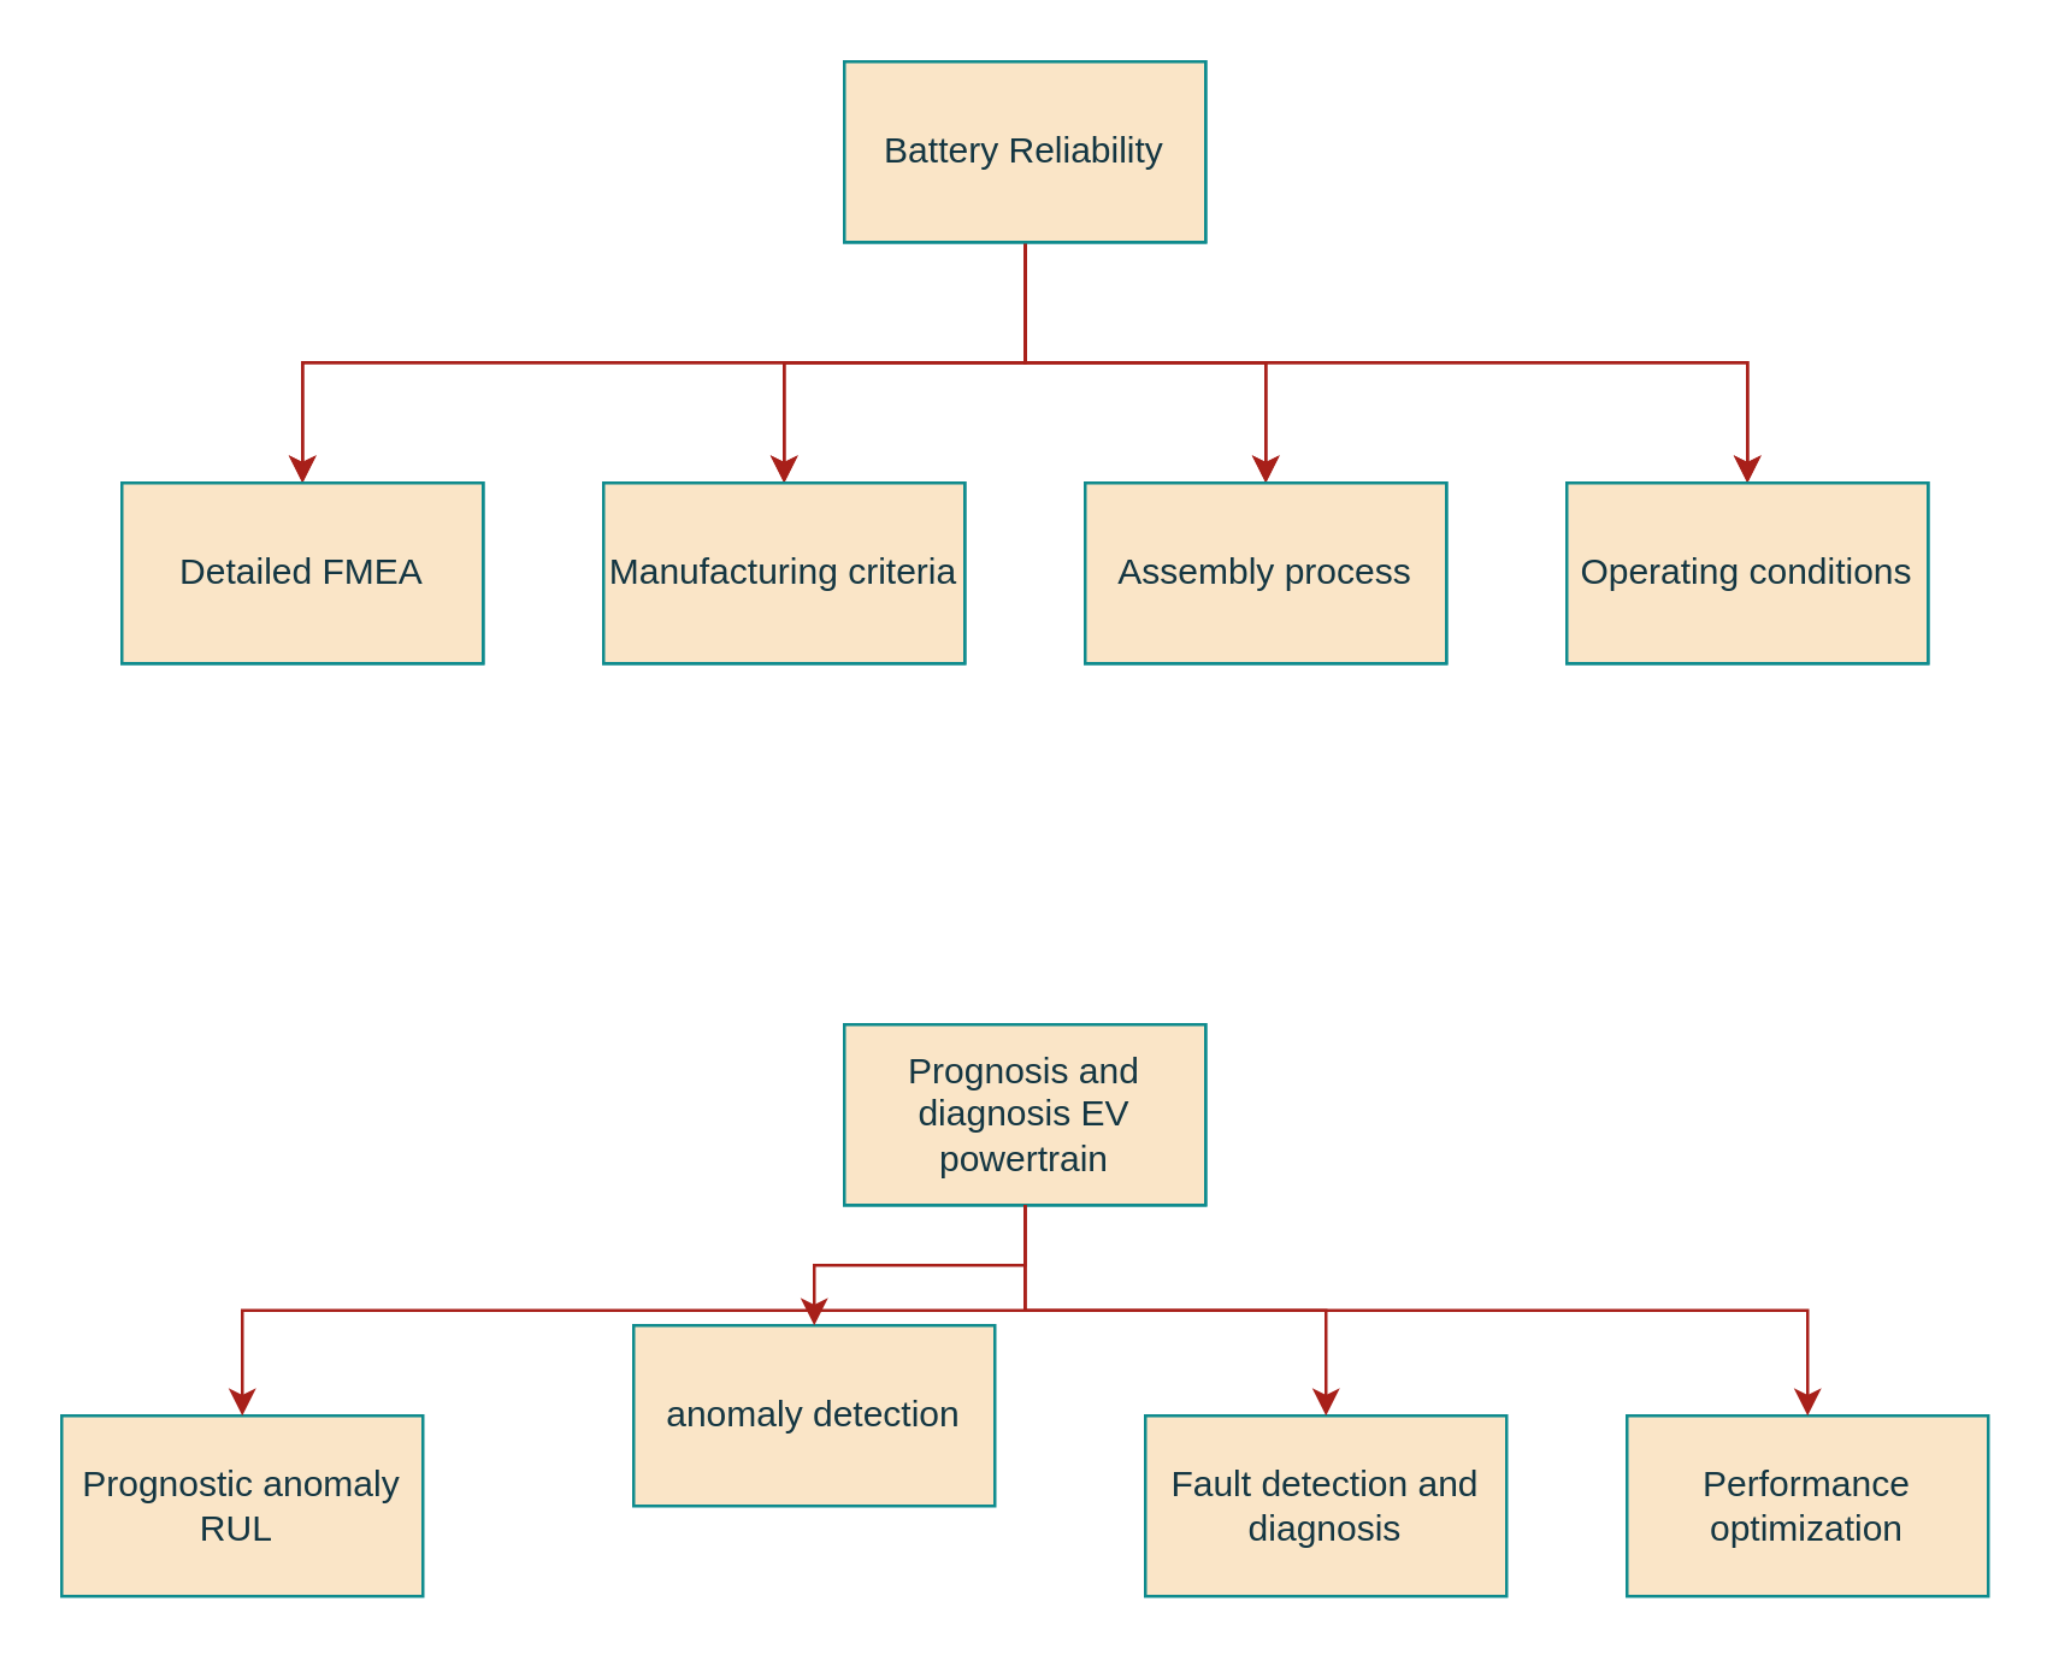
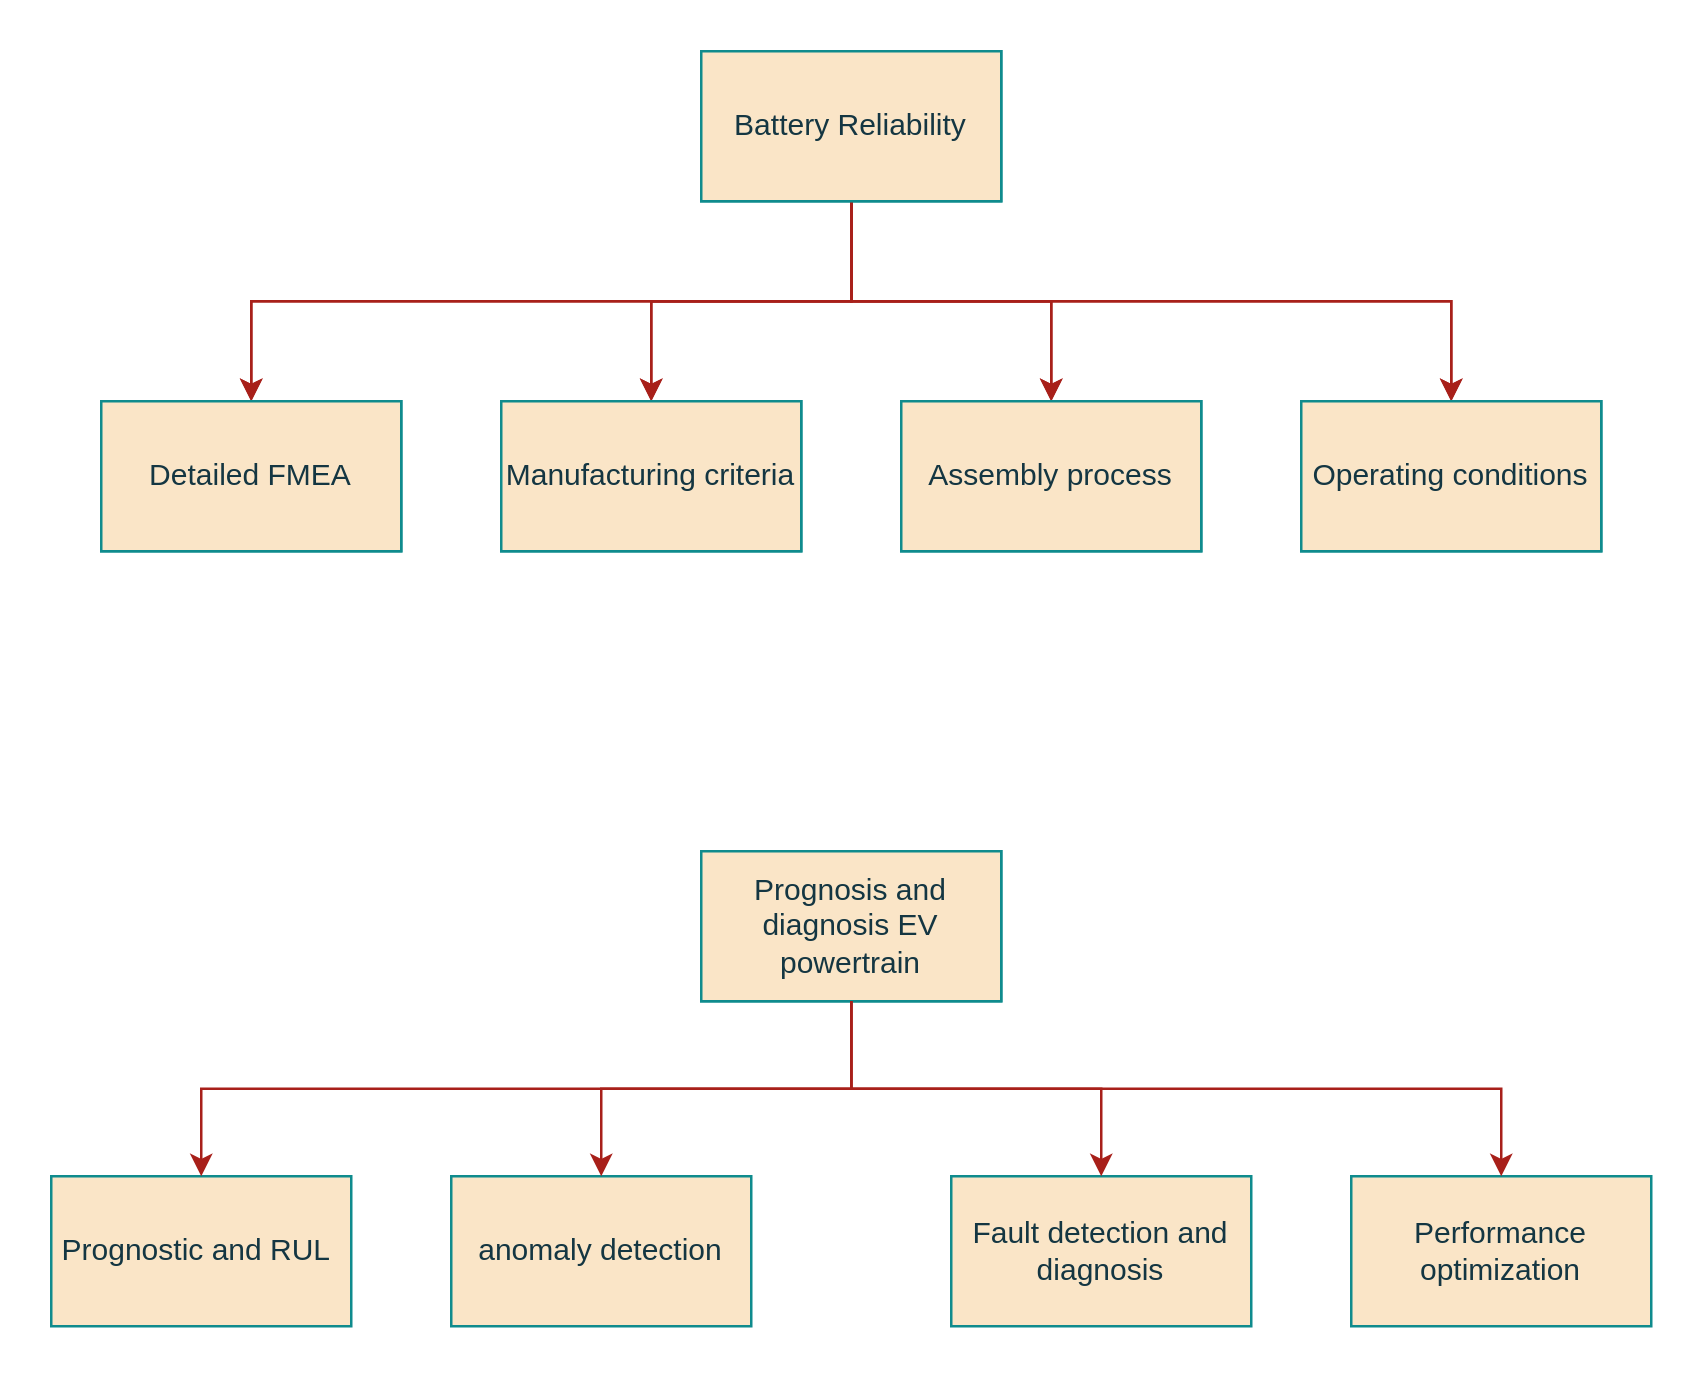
- <mxCell id="23" value="anomaly detection" style="whiteSpace=wrap;html=1;rounded=0;labelBackgroundColor=none;fillColor=#FAE5C7;strokeColor=#0F8B8D;fontColor=#143642;" vertex="1" parent="20"><mxGeometry x="190" y="100" width="120" height="60" as="geometry" /></mxCell>
+ <mxCell id="23" value="anomaly detection" style="whiteSpace=wrap;html=1;rounded=0;labelBackgroundColor=none;fillColor=#FAE5C7;strokeColor=#0F8B8D;fontColor=#143642;" vertex="1" parent="20"><mxGeometry x="160" y="130" width="120" height="60" as="geometry" /></mxCell>
- <mxCell id="27" value="Prognostic anomaly RUL&amp;nbsp;" style="whiteSpace=wrap;html=1;rounded=0;labelBackgroundColor=none;fillColor=#FAE5C7;strokeColor=#0F8B8D;fontColor=#143642;" vertex="1" parent="20"><mxGeometry y="130" width="120" height="60" as="geometry" /></mxCell>
+ <mxCell id="27" value="Prognostic and RUL&amp;nbsp;" style="whiteSpace=wrap;html=1;rounded=0;labelBackgroundColor=none;fillColor=#FAE5C7;strokeColor=#0F8B8D;fontColor=#143642;" vertex="1" parent="20"><mxGeometry y="130" width="120" height="60" as="geometry" /></mxCell>
